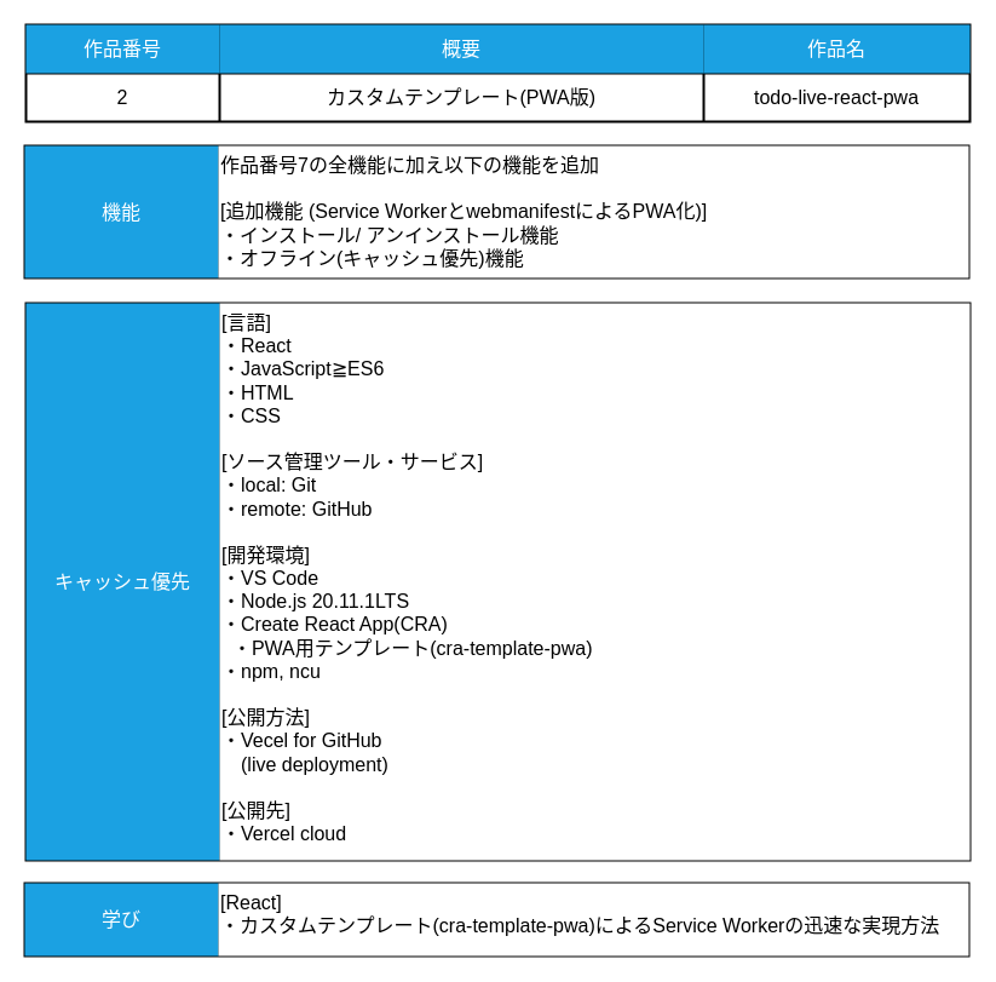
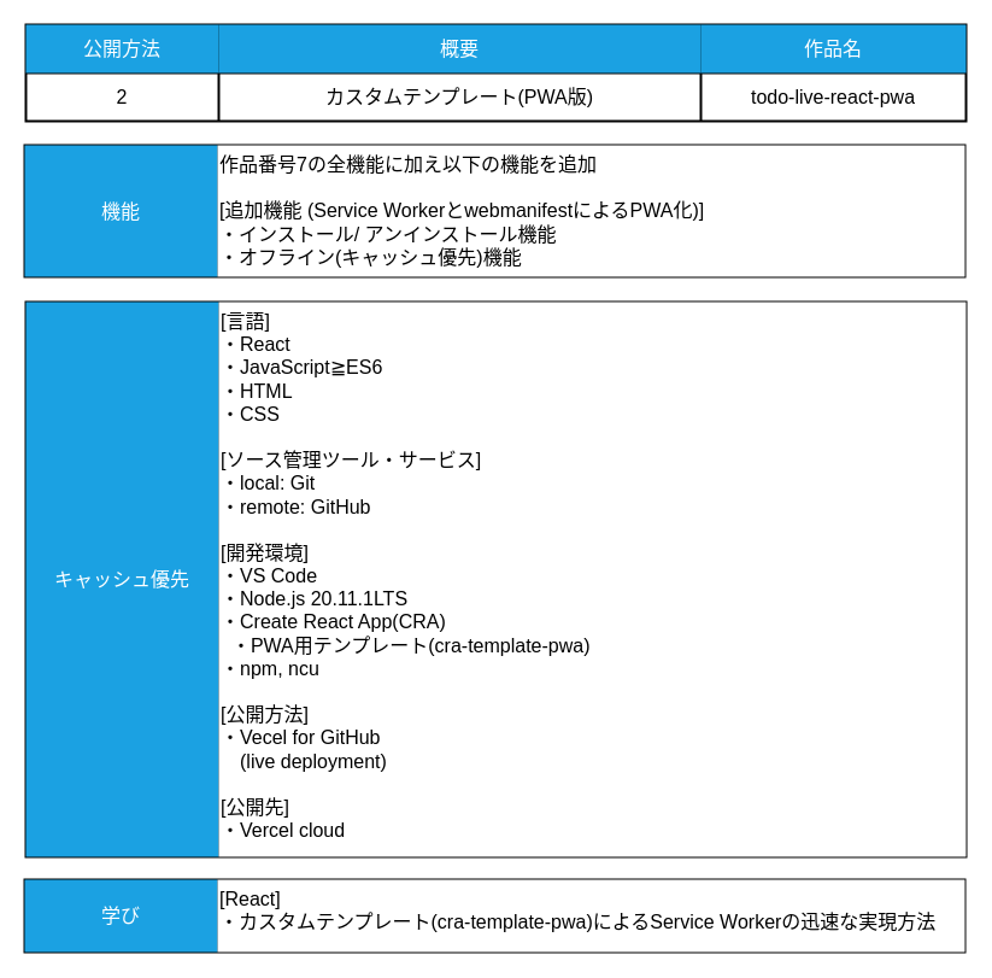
- <mxCell id="4" value="作品番号" style="shape=partialRectangle;html=1;whiteSpace=wrap;connectable=0;overflow=hidden;fillColor=#1ba1e2;top=0;left=0;bottom=0;right=0;pointerEvents=1;fontColor=#ffffff;strokeColor=#006EAF;strokeWidth=2;fontSize=16;perimeterSpacing=2;" parent="3" vertex="1"><mxGeometry width="160" height="40" as="geometry"><mxRectangle width="160" height="40" as="alternateBounds" /></mxGeometry></mxCell>
+ <mxCell id="4" value="公開方法" style="shape=partialRectangle;html=1;whiteSpace=wrap;connectable=0;overflow=hidden;fillColor=#1ba1e2;top=0;left=0;bottom=0;right=0;pointerEvents=1;fontColor=#ffffff;strokeColor=#006EAF;strokeWidth=2;fontSize=16;perimeterSpacing=2;" parent="3" vertex="1"><mxGeometry width="160" height="40" as="geometry"><mxRectangle width="160" height="40" as="alternateBounds" /></mxGeometry></mxCell>
